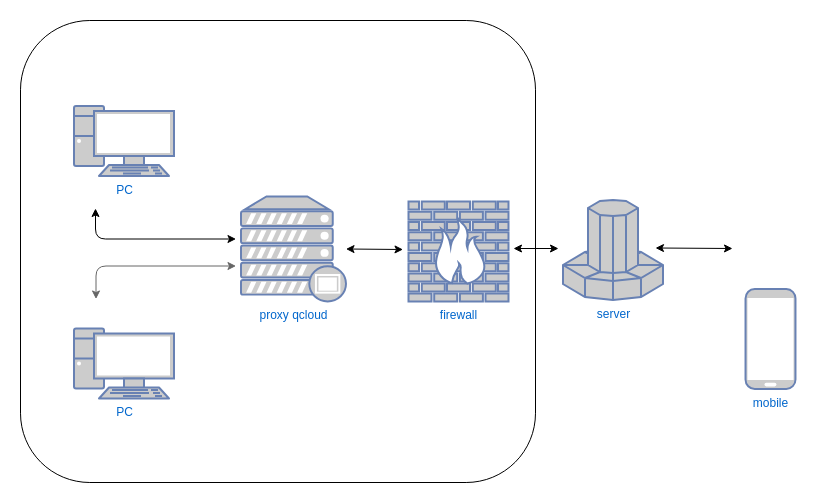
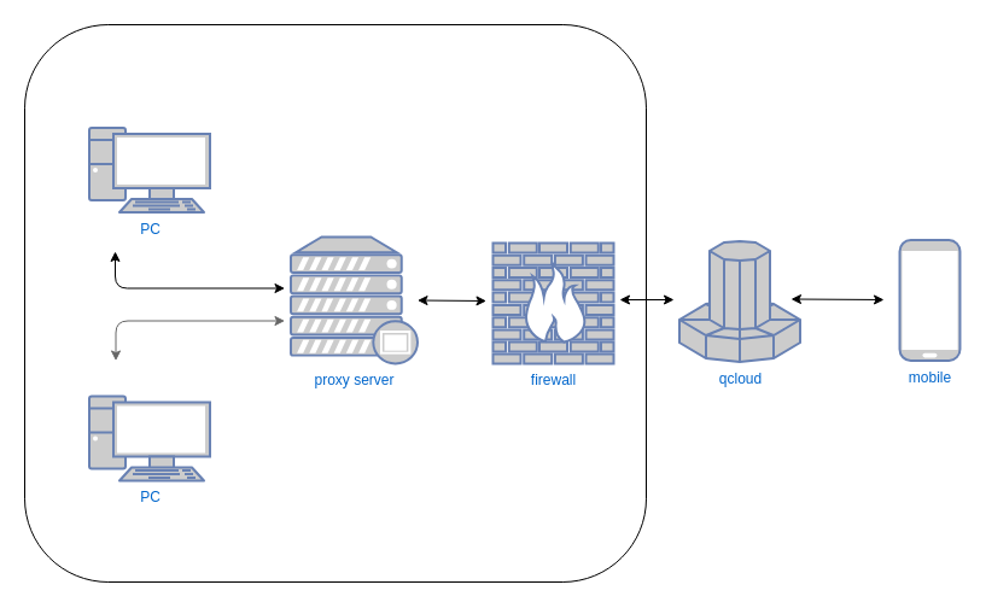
- <mxCell id="3" value="server" style="fontColor=#0066CC;verticalAlign=top;verticalLabelPosition=bottom;labelPosition=center;align=center;html=1;outlineConnect=0;fillColor=#CCCCCC;strokeColor=#6881B3;gradientColor=none;gradientDirection=north;strokeWidth=2;shape=mxgraph.networks.supercomputer;" vertex="1" parent="1"><mxGeometry x="562.5" y="199.5" width="100" height="100" as="geometry" /></mxCell>
+ <mxCell id="3" value="qcloud" style="fontColor=#0066CC;verticalAlign=top;verticalLabelPosition=bottom;labelPosition=center;align=center;html=1;outlineConnect=0;fillColor=#CCCCCC;strokeColor=#6881B3;gradientColor=none;gradientDirection=north;strokeWidth=2;shape=mxgraph.networks.supercomputer;" vertex="1" parent="1"><mxGeometry x="562.5" y="199.5" width="100" height="100" as="geometry" /></mxCell>
- <mxCell id="5" value="proxy qcloud" style="fontColor=#0066CC;verticalAlign=top;verticalLabelPosition=bottom;labelPosition=center;align=center;html=1;outlineConnect=0;fillColor=#CCCCCC;strokeColor=#6881B3;gradientColor=none;gradientDirection=north;strokeWidth=2;shape=mxgraph.networks.proxy_server;" vertex="1" parent="1"><mxGeometry x="240.5" y="196" width="105" height="105" as="geometry" /></mxCell>
+ <mxCell id="5" value="proxy server" style="fontColor=#0066CC;verticalAlign=top;verticalLabelPosition=bottom;labelPosition=center;align=center;html=1;outlineConnect=0;fillColor=#CCCCCC;strokeColor=#6881B3;gradientColor=none;gradientDirection=north;strokeWidth=2;shape=mxgraph.networks.proxy_server;" vertex="1" parent="1"><mxGeometry x="240.5" y="196" width="105" height="105" as="geometry" /></mxCell>
- <mxCell id="7" value="mobile" style="fontColor=#0066CC;verticalAlign=top;verticalLabelPosition=bottom;labelPosition=center;align=center;html=1;outlineConnect=0;fillColor=#CCCCCC;strokeColor=#6881B3;gradientColor=none;gradientDirection=north;strokeWidth=2;shape=mxgraph.networks.mobile;" vertex="1" parent="1"><mxGeometry x="745" y="288.5" width="50" height="100" as="geometry" /></mxCell>
+ <mxCell id="7" value="mobile" style="fontColor=#0066CC;verticalAlign=top;verticalLabelPosition=bottom;labelPosition=center;align=center;html=1;outlineConnect=0;fillColor=#CCCCCC;strokeColor=#6881B3;gradientColor=none;gradientDirection=north;strokeWidth=2;shape=mxgraph.networks.mobile;" vertex="1" parent="1"><mxGeometry x="745" y="198.5" width="50" height="100" as="geometry" /></mxCell>
